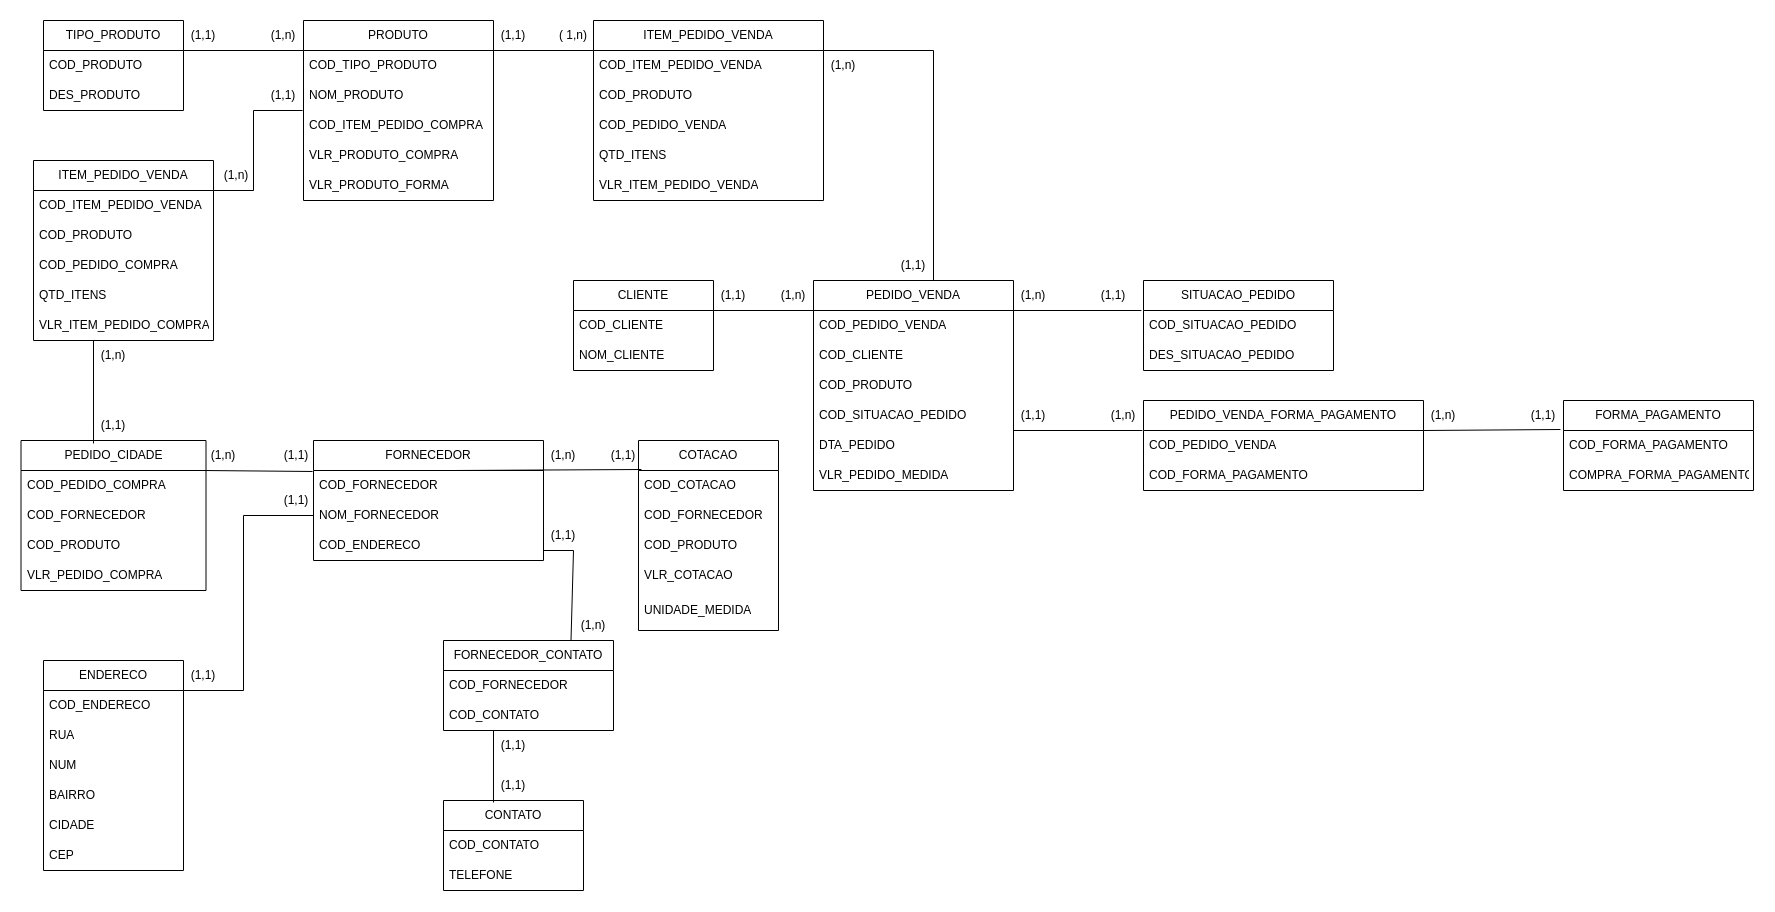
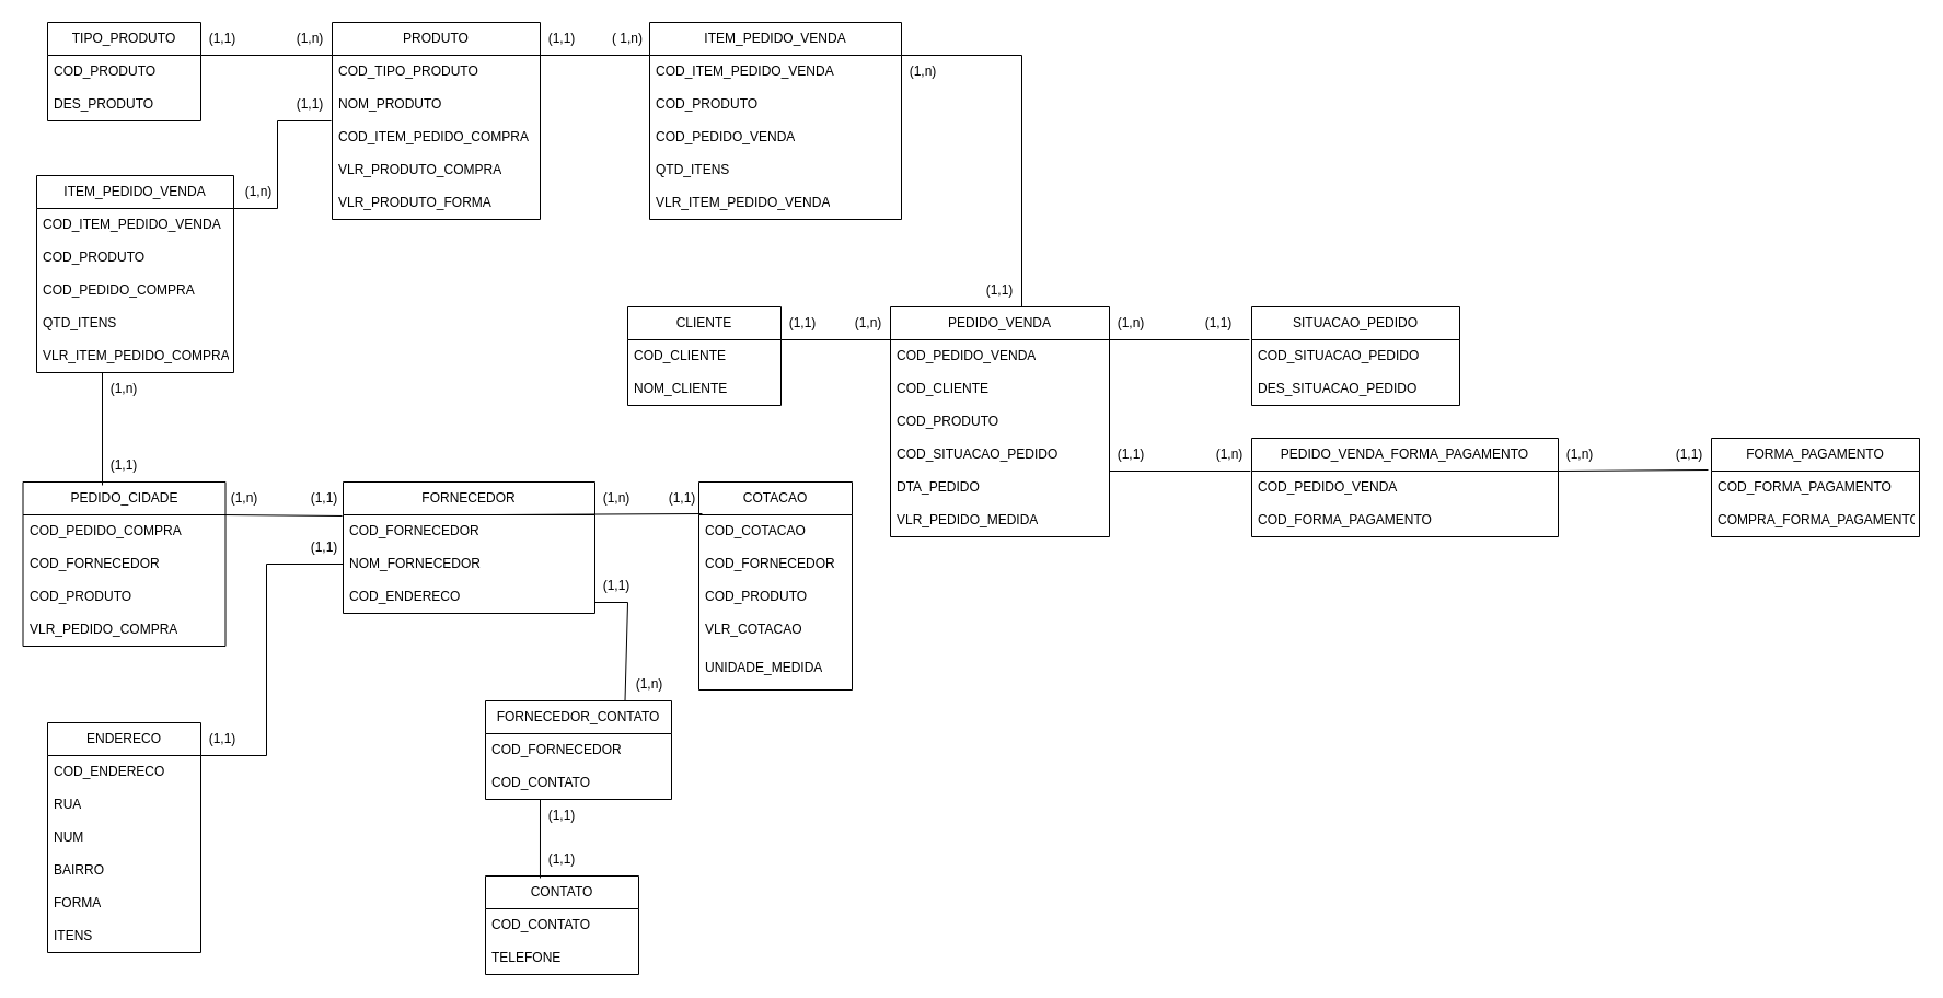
- <mxCell id="68" value="CIDADE" style="text;strokeColor=none;fillColor=none;align=left;verticalAlign=middle;spacingLeft=4;spacingRight=4;overflow=hidden;points=[[0,0.5],[1,0.5]];portConstraint=eastwest;rotatable=0;whiteSpace=wrap;html=1;" vertex="1" parent="63"><mxGeometry y="150" width="140" height="30" as="geometry" /></mxCell>
+ <mxCell id="68" value="FORMA" style="text;strokeColor=none;fillColor=none;align=left;verticalAlign=middle;spacingLeft=4;spacingRight=4;overflow=hidden;points=[[0,0.5],[1,0.5]];portConstraint=eastwest;rotatable=0;whiteSpace=wrap;html=1;" vertex="1" parent="63"><mxGeometry y="150" width="140" height="30" as="geometry" /></mxCell>
- <mxCell id="69" value="CEP" style="text;strokeColor=none;fillColor=none;align=left;verticalAlign=middle;spacingLeft=4;spacingRight=4;overflow=hidden;points=[[0,0.5],[1,0.5]];portConstraint=eastwest;rotatable=0;whiteSpace=wrap;html=1;" vertex="1" parent="63"><mxGeometry y="180" width="140" height="30" as="geometry" /></mxCell>
+ <mxCell id="69" value="ITENS" style="text;strokeColor=none;fillColor=none;align=left;verticalAlign=middle;spacingLeft=4;spacingRight=4;overflow=hidden;points=[[0,0.5],[1,0.5]];portConstraint=eastwest;rotatable=0;whiteSpace=wrap;html=1;" vertex="1" parent="63"><mxGeometry y="180" width="140" height="30" as="geometry" /></mxCell>
